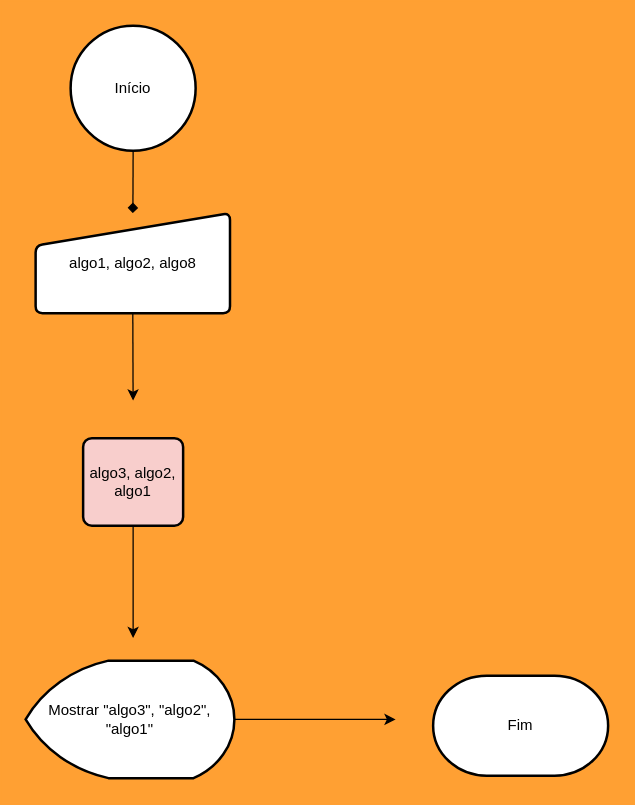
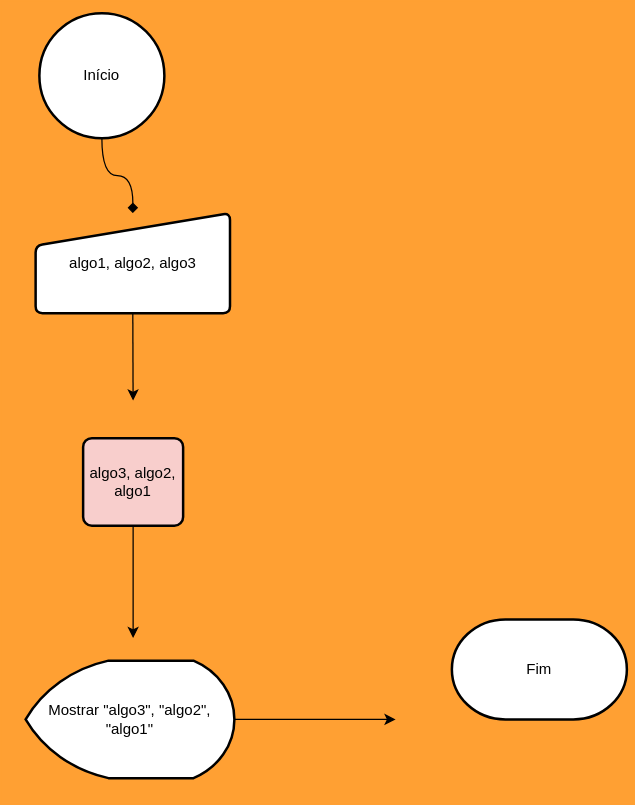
- <mxCell id="3" value="Início" style="strokeWidth=2;html=1;shape=mxgraph.flowchart.start_2;whiteSpace=wrap;" vertex="1" parent="1"><mxGeometry x="56" y="20" width="100" height="100" as="geometry" /></mxCell>
+ <mxCell id="3" value="Início" style="strokeWidth=2;html=1;shape=mxgraph.flowchart.start_2;whiteSpace=wrap;" vertex="1" parent="1"><mxGeometry x="31" y="10" width="100" height="100" as="geometry" /></mxCell>
- <mxCell id="5" value="algo1, algo2, algo8" style="html=1;strokeWidth=2;shape=manualInput;whiteSpace=wrap;rounded=1;size=26;arcSize=11;" vertex="1" parent="1"><mxGeometry x="28" y="170" width="155.5" height="80" as="geometry" /></mxCell>
+ <mxCell id="5" value="algo1, algo2, algo3" style="html=1;strokeWidth=2;shape=manualInput;whiteSpace=wrap;rounded=1;size=26;arcSize=11;" vertex="1" parent="1"><mxGeometry x="28" y="170" width="155.5" height="80" as="geometry" /></mxCell>
- <mxCell id="10" value="Fim" style="strokeWidth=2;html=1;shape=mxgraph.flowchart.terminator;whiteSpace=wrap;direction=west;" vertex="1" parent="1"><mxGeometry x="346" y="540" width="140" height="80" as="geometry" /></mxCell>
+ <mxCell id="10" value="Fim" style="strokeWidth=2;html=1;shape=mxgraph.flowchart.terminator;whiteSpace=wrap;direction=west;" vertex="1" parent="1"><mxGeometry x="361" y="495" width="140" height="80" as="geometry" /></mxCell>
